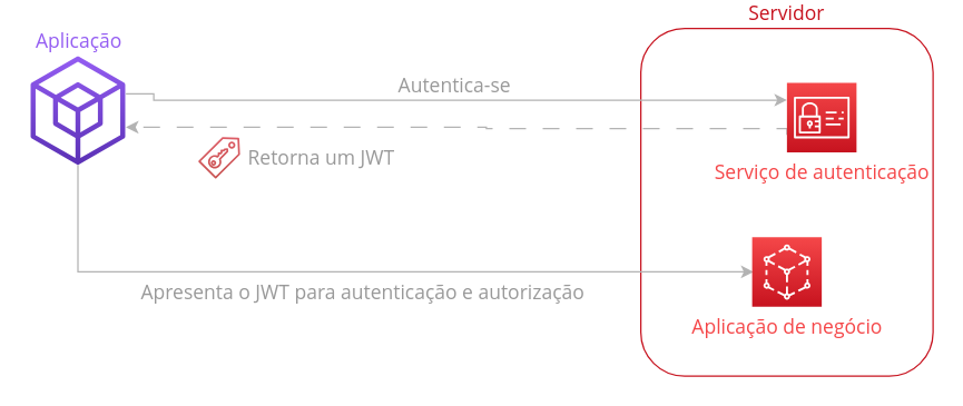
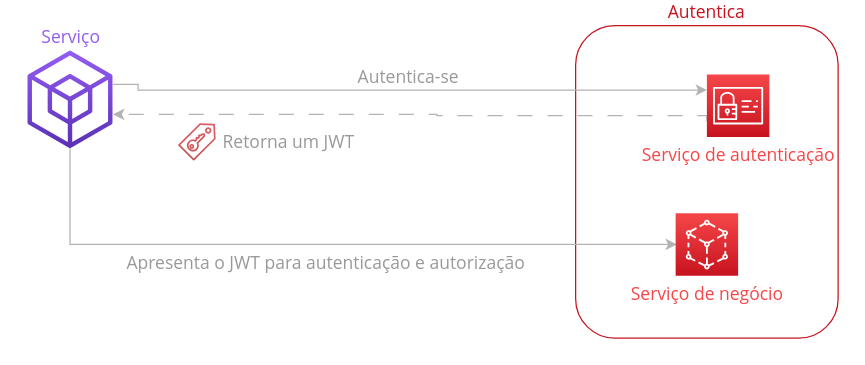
- <mxCell id="2" value="Servidor" style="rounded=1;whiteSpace=wrap;html=1;verticalAlign=bottom;labelPosition=center;verticalLabelPosition=top;align=center;fontFamily=Open Sans;fontSource=https%3A%2F%2Ffonts.googleapis.com%2Fcss%3Ffamily%3DOpen%2BSans;fontSize=14;strokeColor=#C7131F;fontColor=#C7131F;fillColor=none;" vertex="1" parent="1"><mxGeometry x="460" y="20" width="210" height="250" as="geometry" /></mxCell>
+ <mxCell id="2" value="Autentica" style="rounded=1;whiteSpace=wrap;html=1;verticalAlign=bottom;labelPosition=center;verticalLabelPosition=top;align=center;fontFamily=Open Sans;fontSource=https%3A%2F%2Ffonts.googleapis.com%2Fcss%3Ffamily%3DOpen%2BSans;fontSize=14;strokeColor=#C7131F;fontColor=#C7131F;fillColor=none;" vertex="1" parent="1"><mxGeometry x="460" y="20" width="210" height="250" as="geometry" /></mxCell>
- <mxCell id="7" value="Aplicação" style="sketch=0;outlineConnect=0;fontColor=#945DF2;gradientColor=#945DF2;fillColor=#5A30B5;strokeColor=none;dashed=0;verticalLabelPosition=top;verticalAlign=bottom;align=center;html=1;fontSize=14;fontStyle=0;aspect=fixed;pointerEvents=1;shape=mxgraph.aws4.external_sdk;fontFamily=Open Sans;fontSource=https%3A%2F%2Ffonts.googleapis.com%2Fcss%3Ffamily%3DOpen%2BSans;gradientDirection=north;labelPosition=center;" vertex="1" parent="1"><mxGeometry x="20" y="40" width="71" height="78" as="geometry" /></mxCell>
+ <mxCell id="7" value="Serviço" style="sketch=0;outlineConnect=0;fontColor=#945DF2;gradientColor=#945DF2;fillColor=#5A30B5;strokeColor=none;dashed=0;verticalLabelPosition=top;verticalAlign=bottom;align=center;html=1;fontSize=14;fontStyle=0;aspect=fixed;pointerEvents=1;shape=mxgraph.aws4.external_sdk;fontFamily=Open Sans;fontSource=https%3A%2F%2Ffonts.googleapis.com%2Fcss%3Ffamily%3DOpen%2BSans;gradientDirection=north;labelPosition=center;" vertex="1" parent="1"><mxGeometry x="20" y="40" width="71" height="78" as="geometry" /></mxCell>
- <mxCell id="9" value="Aplicação de negócio" style="sketch=0;points=[[0,0,0],[0.25,0,0],[0.5,0,0],[0.75,0,0],[1,0,0],[0,1,0],[0.25,1,0],[0.5,1,0],[0.75,1,0],[1,1,0],[0,0.25,0],[0,0.5,0],[0,0.75,0],[1,0.25,0],[1,0.5,0],[1,0.75,0]];outlineConnect=0;fontColor=#F54749;gradientColor=#F54749;gradientDirection=north;fillColor=#C7131F;strokeColor=#ffffff;dashed=0;verticalLabelPosition=bottom;verticalAlign=top;align=center;html=1;fontSize=14;fontStyle=0;aspect=fixed;shape=mxgraph.aws4.resourceIcon;resIcon=mxgraph.aws4.app_mesh;fontFamily=Open Sans;fontSource=https%3A%2F%2Ffonts.googleapis.com%2Fcss%3Ffamily%3DOpen%2BSans;" vertex="1" parent="1"><mxGeometry x="540" y="170" width="50" height="50" as="geometry" /></mxCell>
+ <mxCell id="9" value="Serviço de negócio" style="sketch=0;points=[[0,0,0],[0.25,0,0],[0.5,0,0],[0.75,0,0],[1,0,0],[0,1,0],[0.25,1,0],[0.5,1,0],[0.75,1,0],[1,1,0],[0,0.25,0],[0,0.5,0],[0,0.75,0],[1,0.25,0],[1,0.5,0],[1,0.75,0]];outlineConnect=0;fontColor=#F54749;gradientColor=#F54749;gradientDirection=north;fillColor=#C7131F;strokeColor=#ffffff;dashed=0;verticalLabelPosition=bottom;verticalAlign=top;align=center;html=1;fontSize=14;fontStyle=0;aspect=fixed;shape=mxgraph.aws4.resourceIcon;resIcon=mxgraph.aws4.app_mesh;fontFamily=Open Sans;fontSource=https%3A%2F%2Ffonts.googleapis.com%2Fcss%3Ffamily%3DOpen%2BSans;" vertex="1" parent="1"><mxGeometry x="540" y="170" width="50" height="50" as="geometry" /></mxCell>
